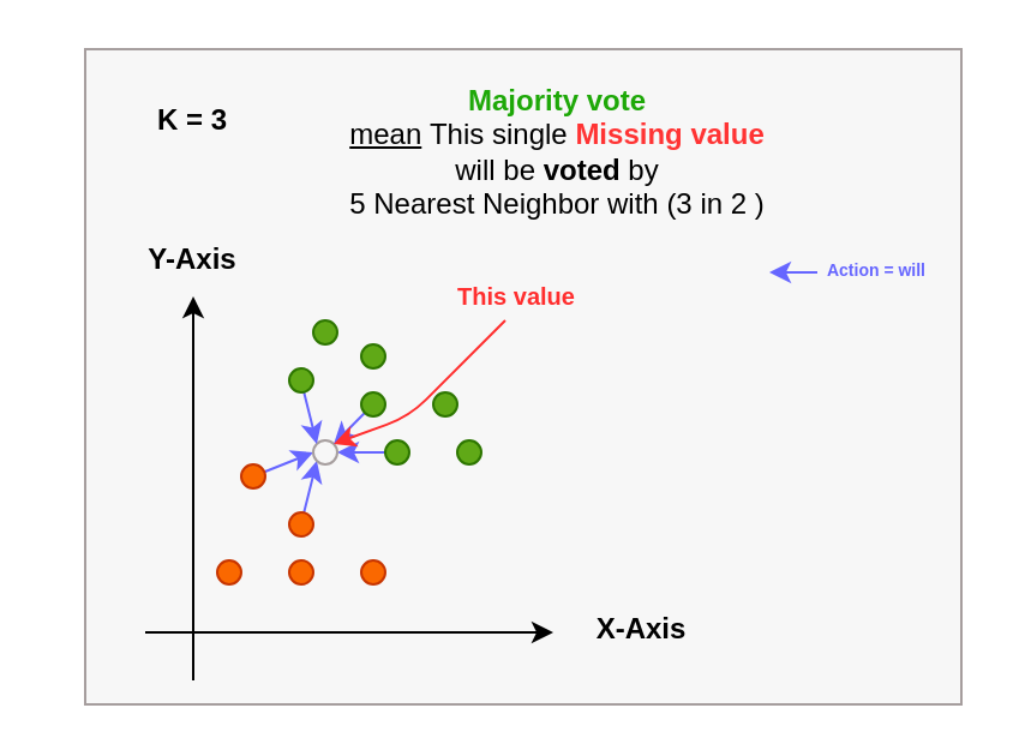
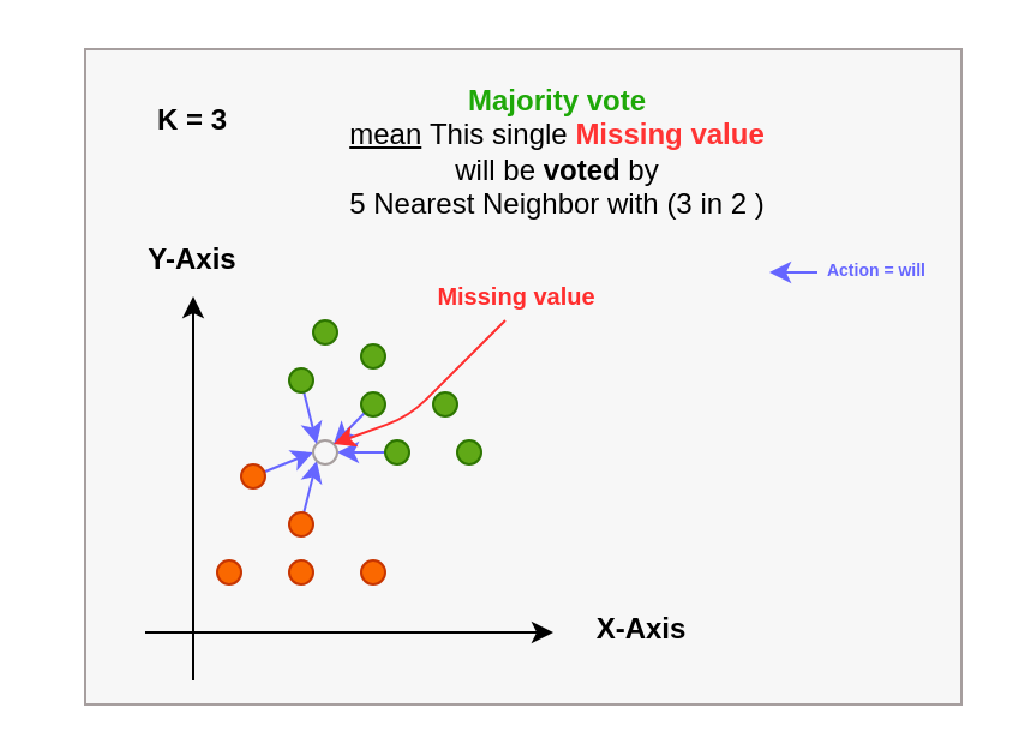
- <mxCell id="25" value="&lt;b&gt;&lt;font color=&quot;#ff2e2e&quot; style=&quot;font-size: 10px;&quot;&gt;This value&lt;/font&gt;&lt;/b&gt;" style="text;html=1;strokeColor=none;fillColor=none;align=center;verticalAlign=middle;whiteSpace=wrap;rounded=0;" parent="1" vertex="1"><mxGeometry x="180" y="113" width="70" height="20" as="geometry" /></mxCell>
+ <mxCell id="25" value="&lt;b&gt;&lt;font color=&quot;#ff2e2e&quot; style=&quot;font-size: 10px;&quot;&gt;Missing value&lt;/font&gt;&lt;/b&gt;" style="text;html=1;strokeColor=none;fillColor=none;align=center;verticalAlign=middle;whiteSpace=wrap;rounded=0;" parent="1" vertex="1"><mxGeometry x="180" y="113" width="70" height="20" as="geometry" /></mxCell>
